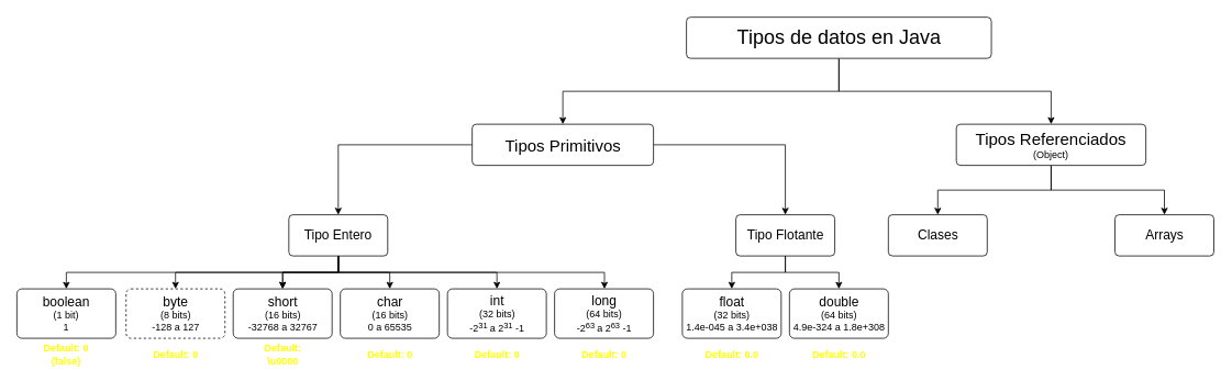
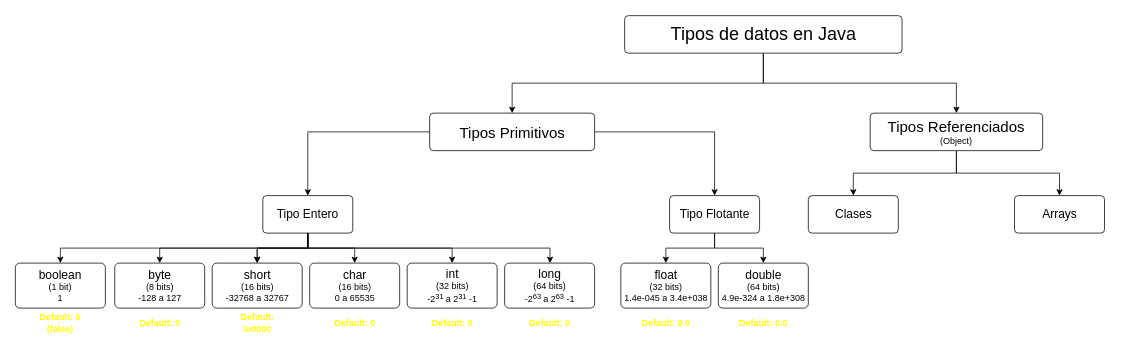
- <mxCell id="24" value="&lt;font style=&quot;font-size: 16px&quot;&gt;byte&lt;/font&gt;&lt;br&gt;(8 bits)&lt;br&gt;-128 a 127" style="rounded=1;whiteSpace=wrap;html=1;arcSize=10;dashed=1;" parent="1" vertex="1"><mxGeometry x="152.5" y="350" width="120" height="60" as="geometry" /></mxCell>
+ <mxCell id="24" value="&lt;font style=&quot;font-size: 16px&quot;&gt;byte&lt;/font&gt;&lt;br&gt;(8 bits)&lt;br&gt;-128 a 127" style="rounded=1;whiteSpace=wrap;html=1;arcSize=10;" parent="1" vertex="1"><mxGeometry x="152.5" y="350" width="120" height="60" as="geometry" /></mxCell>
